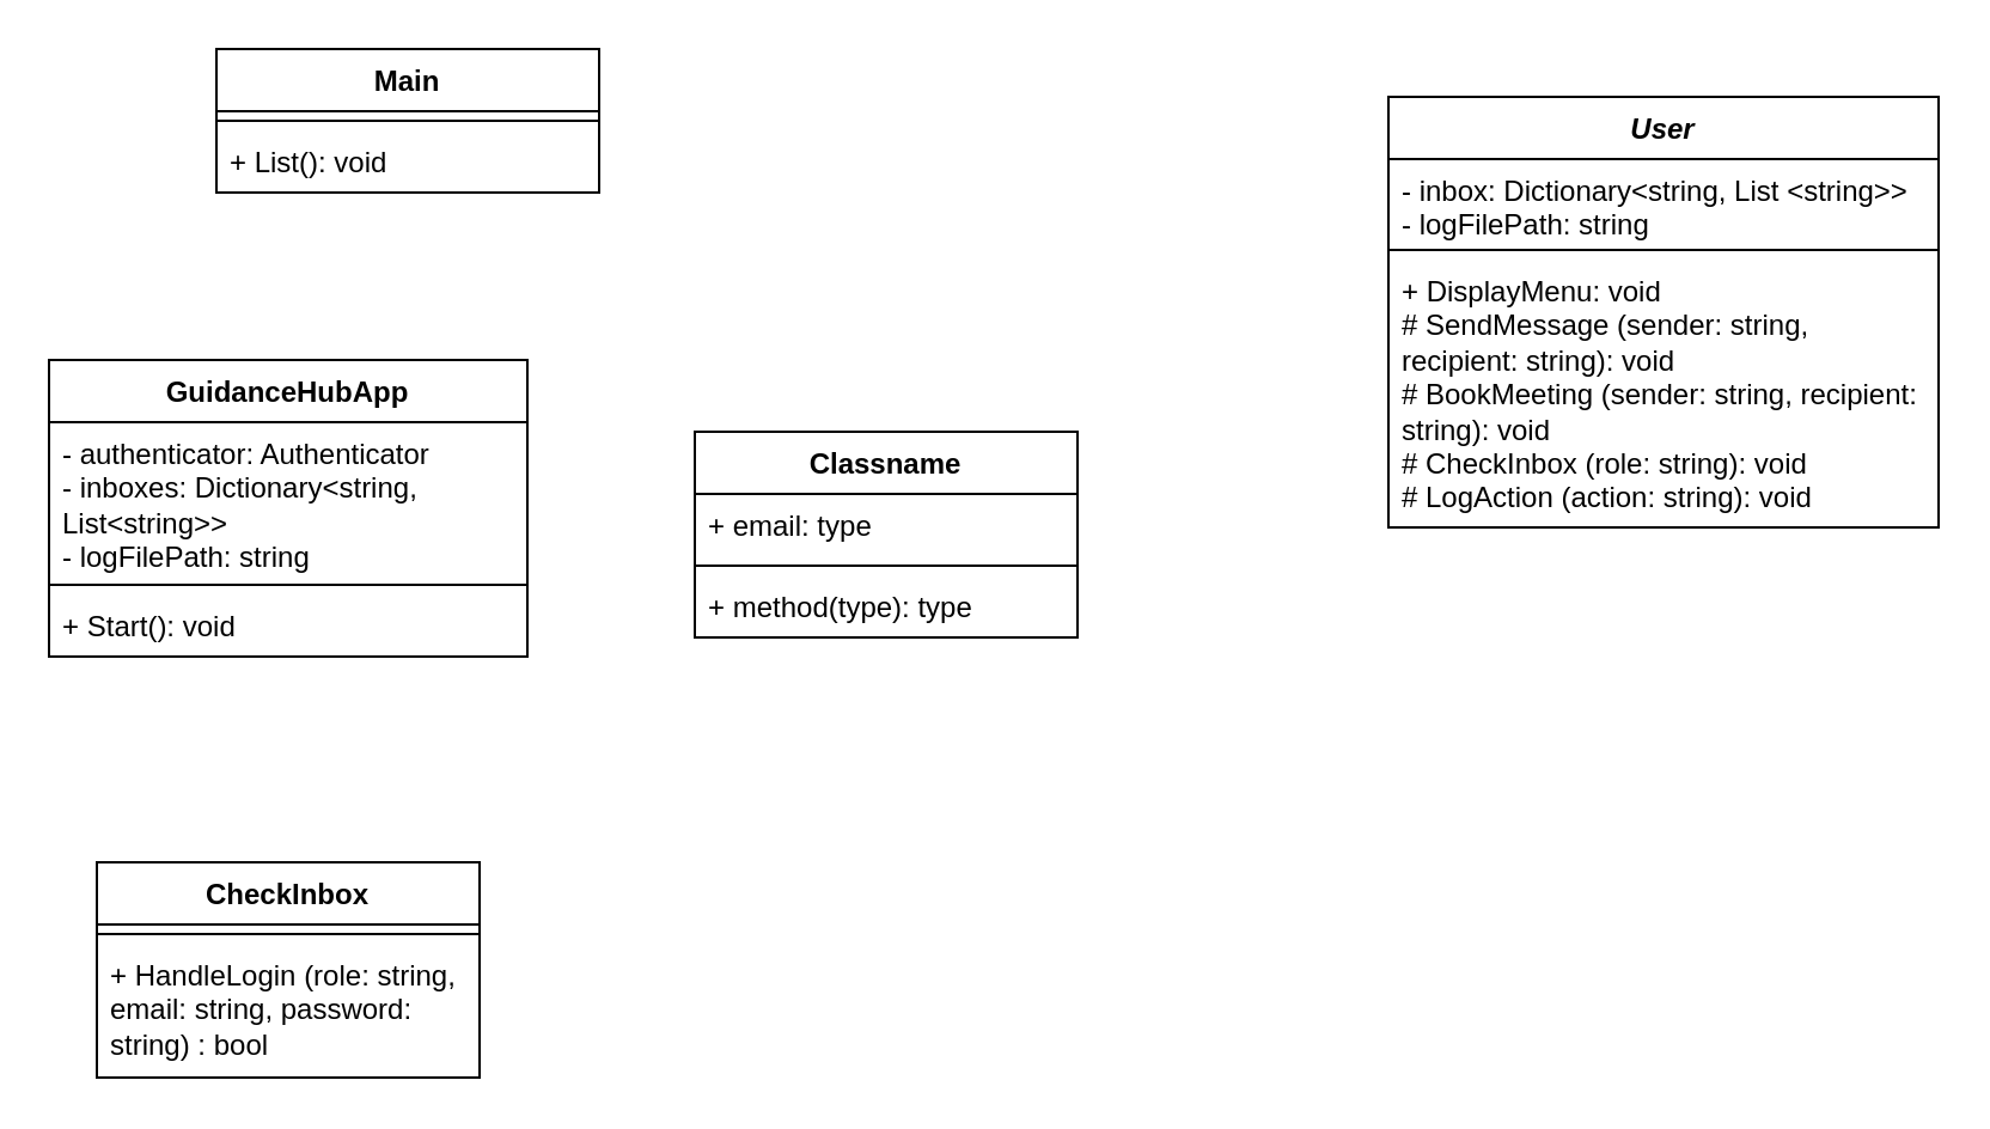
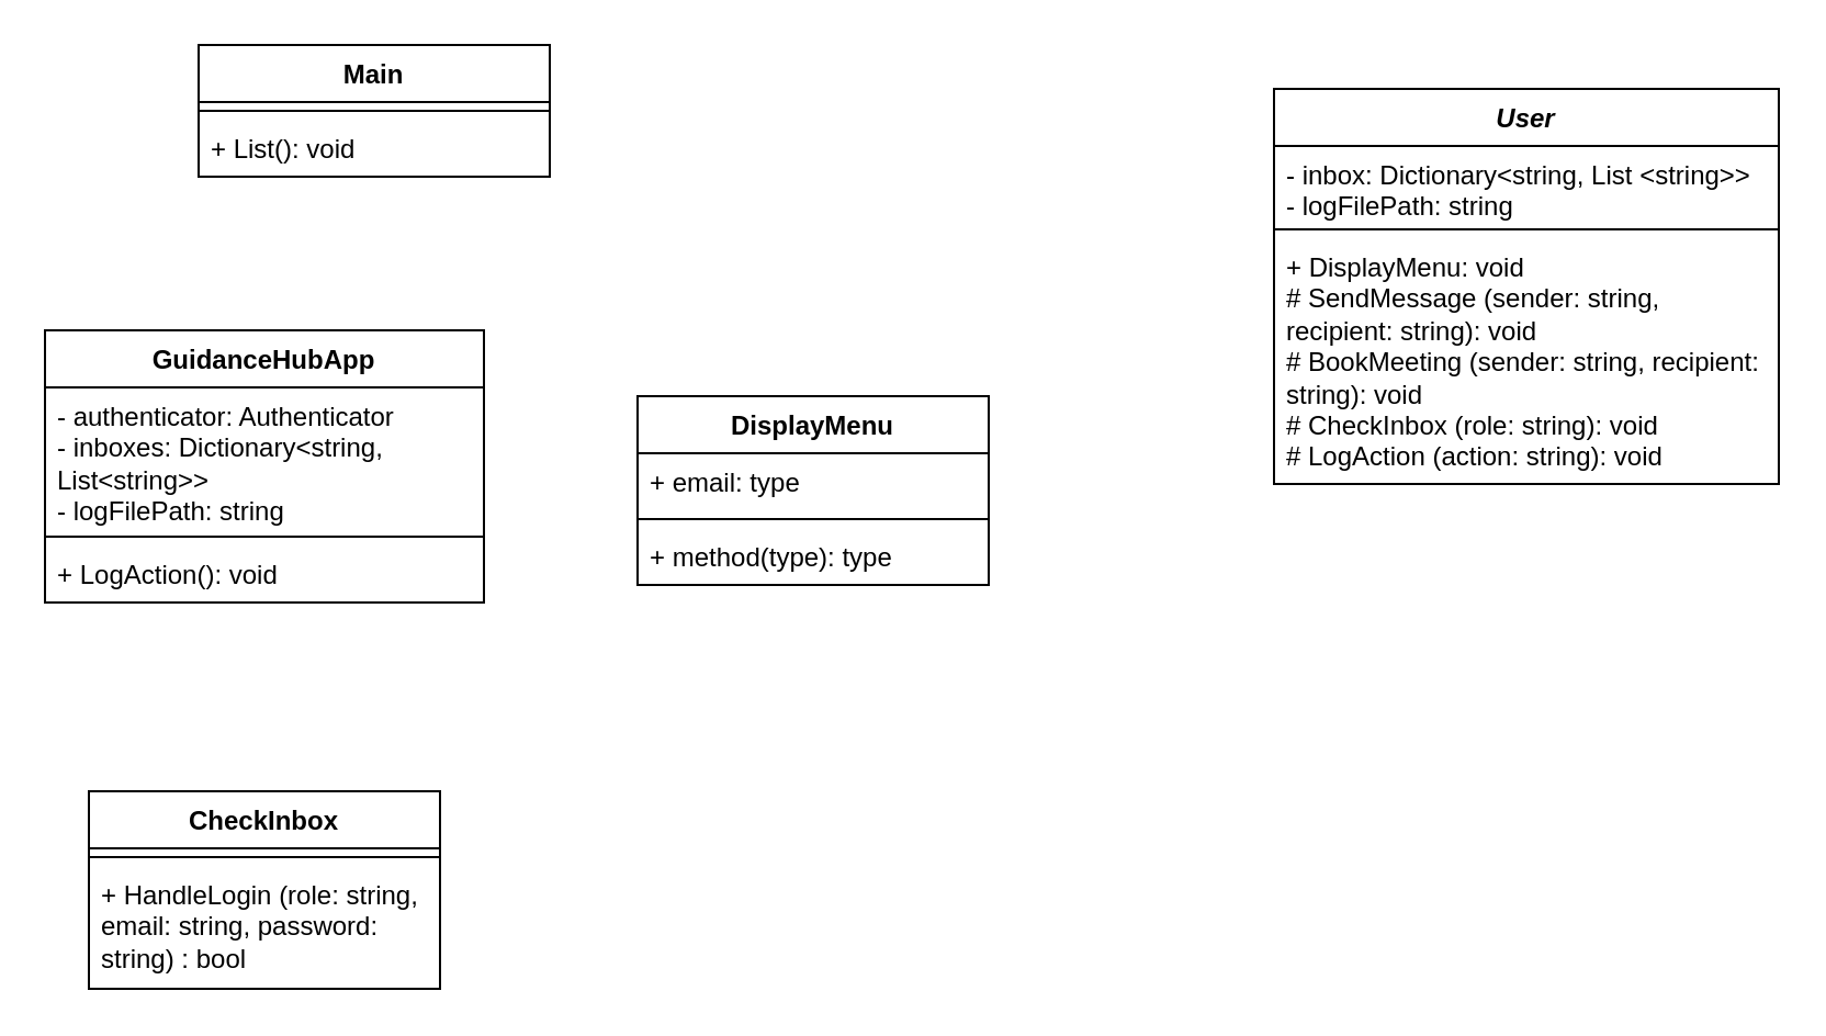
- <mxCell id="16" value="Classname" style="swimlane;fontStyle=1;align=center;verticalAlign=top;childLayout=stackLayout;horizontal=1;startSize=26;horizontalStack=0;resizeParent=1;resizeParentMax=0;resizeLast=0;collapsible=1;marginBottom=0;whiteSpace=wrap;html=1;" vertex="1" parent="1"><mxGeometry x="290" y="180" width="160" height="86" as="geometry" /></mxCell>
+ <mxCell id="16" value="DisplayMenu" style="swimlane;fontStyle=1;align=center;verticalAlign=top;childLayout=stackLayout;horizontal=1;startSize=26;horizontalStack=0;resizeParent=1;resizeParentMax=0;resizeLast=0;collapsible=1;marginBottom=0;whiteSpace=wrap;html=1;" vertex="1" parent="1"><mxGeometry x="290" y="180" width="160" height="86" as="geometry" /></mxCell>
- <mxCell id="5" value="+&lt;span style=&quot;background-color: initial;&quot;&gt;&amp;nbsp;Start(): void&lt;/span&gt;" style="text;strokeColor=none;fillColor=none;align=left;verticalAlign=top;spacingLeft=4;spacingRight=4;overflow=hidden;rotatable=0;points=[[0,0.5],[1,0.5]];portConstraint=eastwest;whiteSpace=wrap;html=1;" vertex="1" parent="2"><mxGeometry y="98" width="200" height="26" as="geometry" /></mxCell>
+ <mxCell id="5" value="+&lt;span style=&quot;background-color: initial;&quot;&gt;&amp;nbsp;LogAction(): void&lt;/span&gt;" style="text;strokeColor=none;fillColor=none;align=left;verticalAlign=top;spacingLeft=4;spacingRight=4;overflow=hidden;rotatable=0;points=[[0,0.5],[1,0.5]];portConstraint=eastwest;whiteSpace=wrap;html=1;" vertex="1" parent="2"><mxGeometry y="98" width="200" height="26" as="geometry" /></mxCell>
